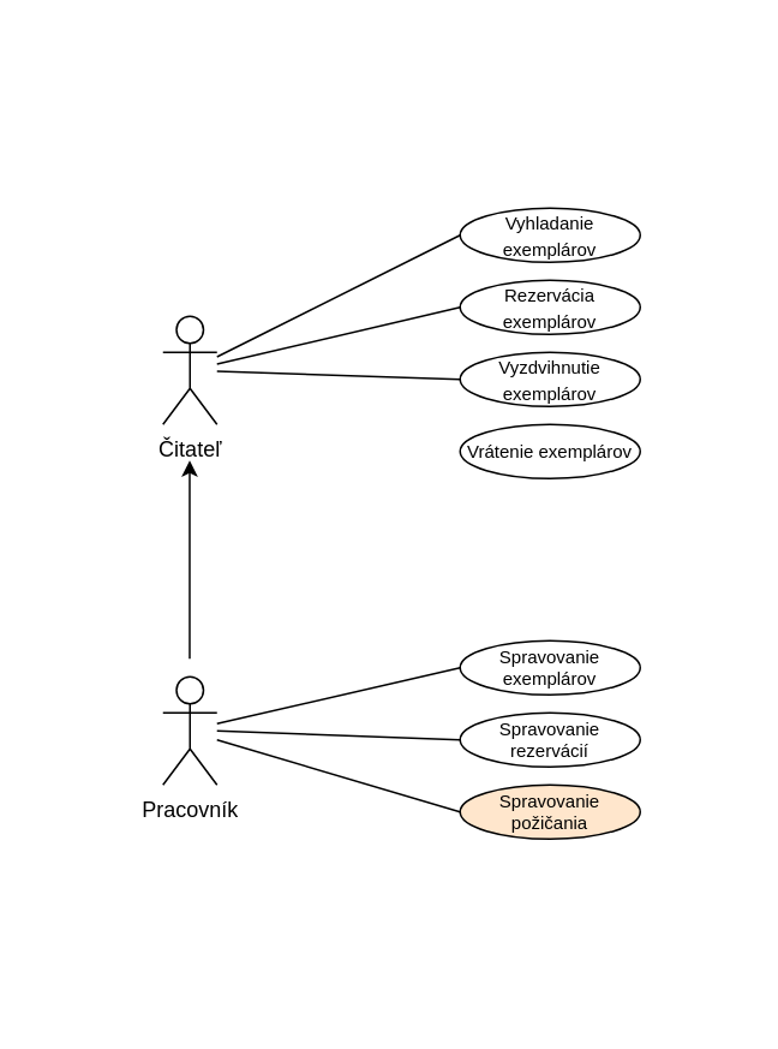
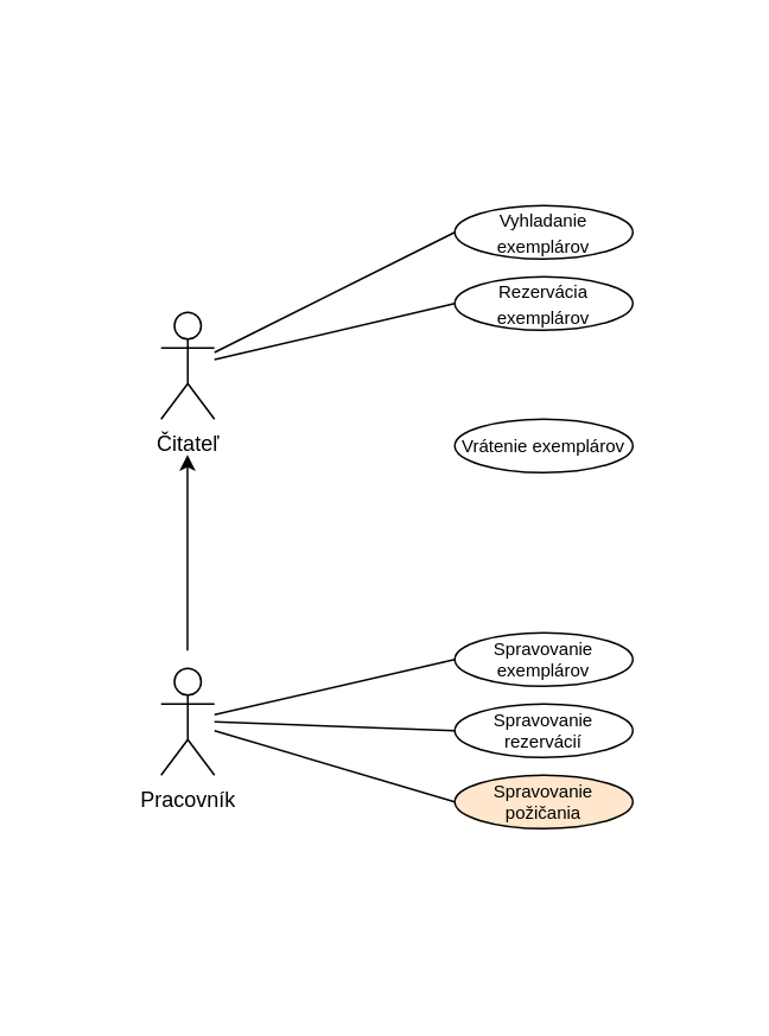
- <mxCell id="12" value="" style="endArrow=none;html=1;rounded=0;entryX=0;entryY=0.5;entryDx=0;entryDy=0;" edge="1" parent="1" source="3" target="8"><mxGeometry width="50" height="50" relative="1" as="geometry"><mxPoint x="140" y="215" as="sourcePoint" /><mxPoint x="265" y="180" as="targetPoint" /></mxGeometry></mxCell>
- <mxCell id="8" value="&lt;font style=&quot;font-size: 10px;&quot;&gt;Vyzdvihnutie exemplárov&lt;/font&gt;" style="ellipse;whiteSpace=wrap;html=1;" vertex="1" parent="1"><mxGeometry x="255" y="195" width="100" height="30" as="geometry" /></mxCell>
